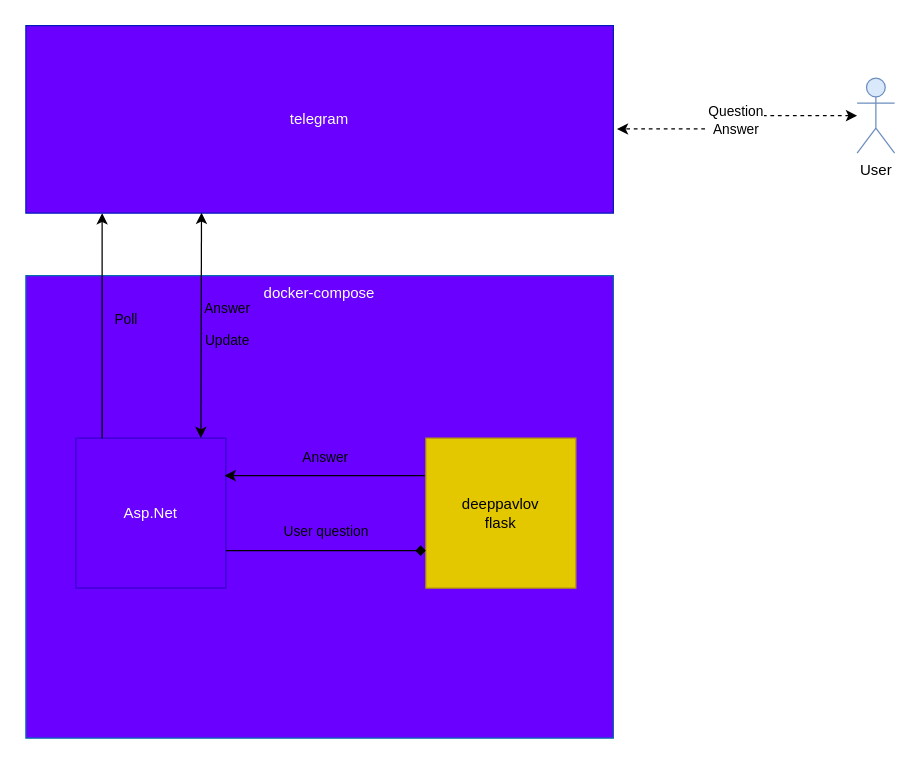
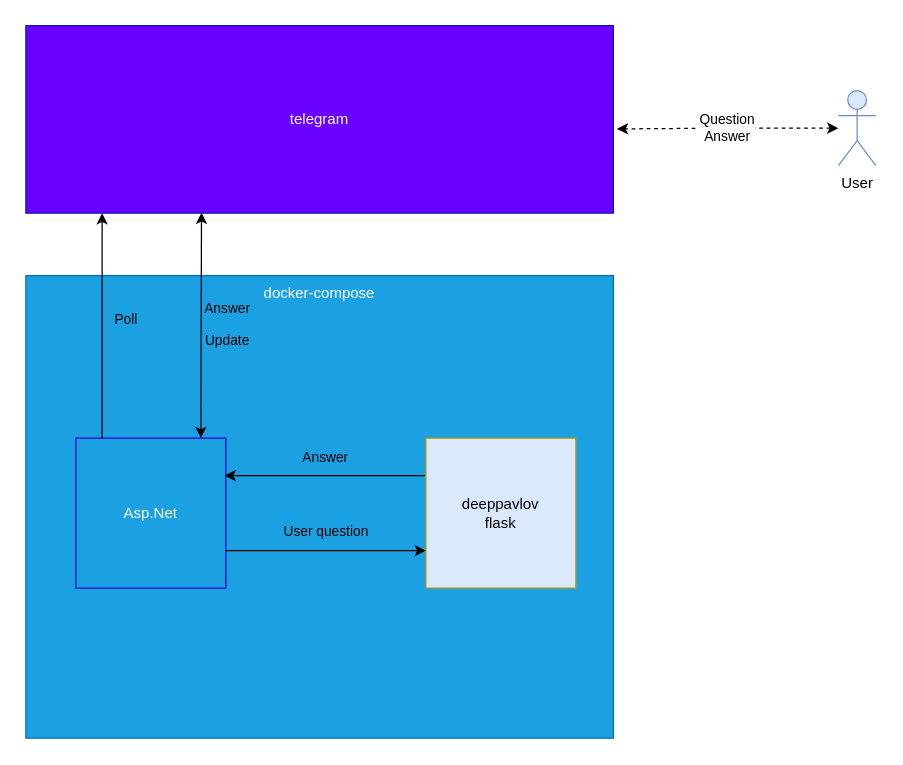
- <mxCell id="7" value="User" style="shape=umlActor;verticalLabelPosition=bottom;verticalAlign=top;html=1;outlineConnect=0;spacingTop=0;fillColor=#dae8fc;strokeColor=#6c8ebf;" parent="1" vertex="1"><mxGeometry x="685" y="62" width="30" height="60" as="geometry" /></mxCell>
+ <mxCell id="7" value="User" style="shape=umlActor;verticalLabelPosition=bottom;verticalAlign=top;html=1;outlineConnect=0;spacingTop=0;fillColor=#dae8fc;strokeColor=#6c8ebf;" parent="1" vertex="1"><mxGeometry x="670" y="72" width="30" height="60" as="geometry" /></mxCell>
- <mxCell id="2" value="docker-compose" style="rounded=0;whiteSpace=wrap;html=1;verticalAlign=top;spacingTop=0;fillColor=#6a00ff;fontColor=#ffffff;strokeColor=#006EAF;" parent="1" vertex="1"><mxGeometry x="20" y="220" width="470" height="370" as="geometry" /></mxCell>
+ <mxCell id="2" value="docker-compose" style="rounded=0;whiteSpace=wrap;html=1;verticalAlign=top;spacingTop=0;fillColor=#1ba1e2;fontColor=#ffffff;strokeColor=#006EAF;" parent="1" vertex="1"><mxGeometry x="20" y="220" width="470" height="370" as="geometry" /></mxCell>
- <mxCell id="3" value="Asp.Net" style="rounded=0;whiteSpace=wrap;html=1;aspect=fixed;spacingTop=0;fillColor=#6a00ff;strokeColor=#3700CC;fontColor=#ffffff;" parent="1" vertex="1"><mxGeometry x="60" y="350" width="120" height="120" as="geometry" /></mxCell>
+ <mxCell id="3" value="Asp.Net" style="rounded=0;whiteSpace=wrap;html=1;aspect=fixed;spacingTop=0;fillColor=#1ba1e2;strokeColor=#3700CC;fontColor=#ffffff;" parent="1" vertex="1"><mxGeometry x="60" y="350" width="120" height="120" as="geometry" /></mxCell>
- <mxCell id="4" value="&lt;div&gt;deeppavlov&lt;/div&gt;&lt;div&gt;flask&lt;br&gt;&lt;/div&gt;" style="whiteSpace=wrap;html=1;aspect=fixed;verticalAlign=middle;spacingTop=0;fillColor=#e3c800;strokeColor=#B09500;fontColor=#000000;" parent="1" vertex="1"><mxGeometry x="340" y="350" width="120" height="120" as="geometry" /></mxCell>
+ <mxCell id="4" value="&lt;div&gt;deeppavlov&lt;/div&gt;&lt;div&gt;flask&lt;br&gt;&lt;/div&gt;" style="whiteSpace=wrap;html=1;aspect=fixed;verticalAlign=middle;spacingTop=0;fillColor=#dae8fc;strokeColor=#B09500;fontColor=#000000;" parent="1" vertex="1"><mxGeometry x="340" y="350" width="120" height="120" as="geometry" /></mxCell>
- <mxCell id="11" value="User question" style="endArrow=diamond;html=1;rounded=0;exitX=1;exitY=0.75;exitDx=0;exitDy=0;entryX=0;entryY=0.75;entryDx=0;entryDy=0;spacingTop=0;labelBackgroundColor=none;" parent="1" source="3" target="4" edge="1"><mxGeometry y="15" width="50" height="50" relative="1" as="geometry"><mxPoint x="330" y="350" as="sourcePoint" /><mxPoint x="380" y="300" as="targetPoint" /><mxPoint as="offset" /></mxGeometry></mxCell>
+ <mxCell id="11" value="User question" style="endArrow=classic;html=1;rounded=0;exitX=1;exitY=0.75;exitDx=0;exitDy=0;entryX=0;entryY=0.75;entryDx=0;entryDy=0;spacingTop=0;labelBackgroundColor=none;" parent="1" source="3" target="4" edge="1"><mxGeometry y="15" width="50" height="50" relative="1" as="geometry"><mxPoint x="330" y="350" as="sourcePoint" /><mxPoint x="380" y="300" as="targetPoint" /><mxPoint as="offset" /></mxGeometry></mxCell>
